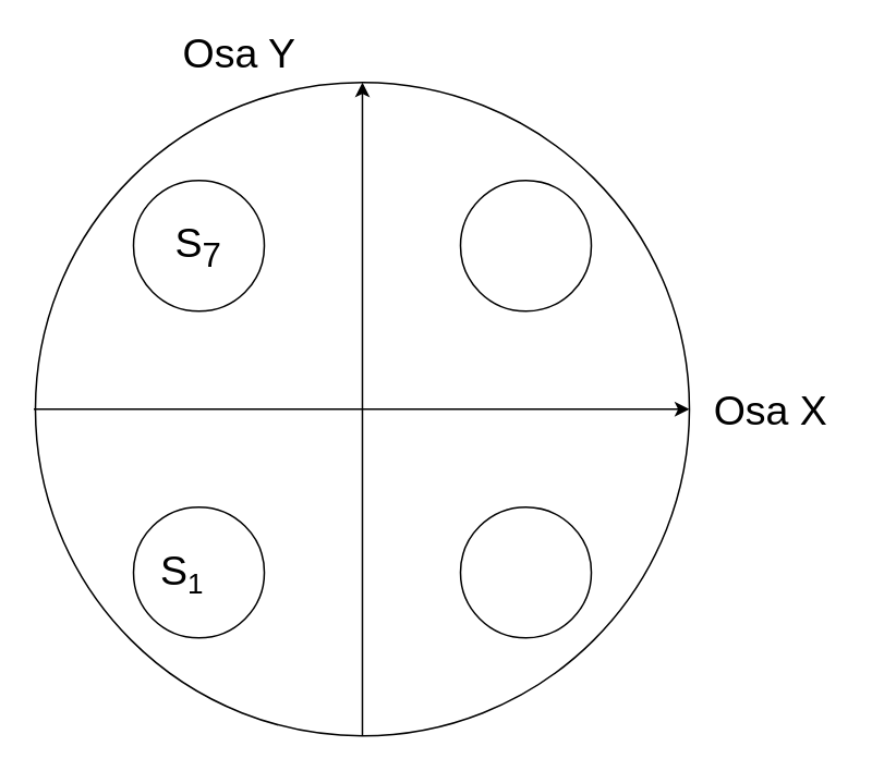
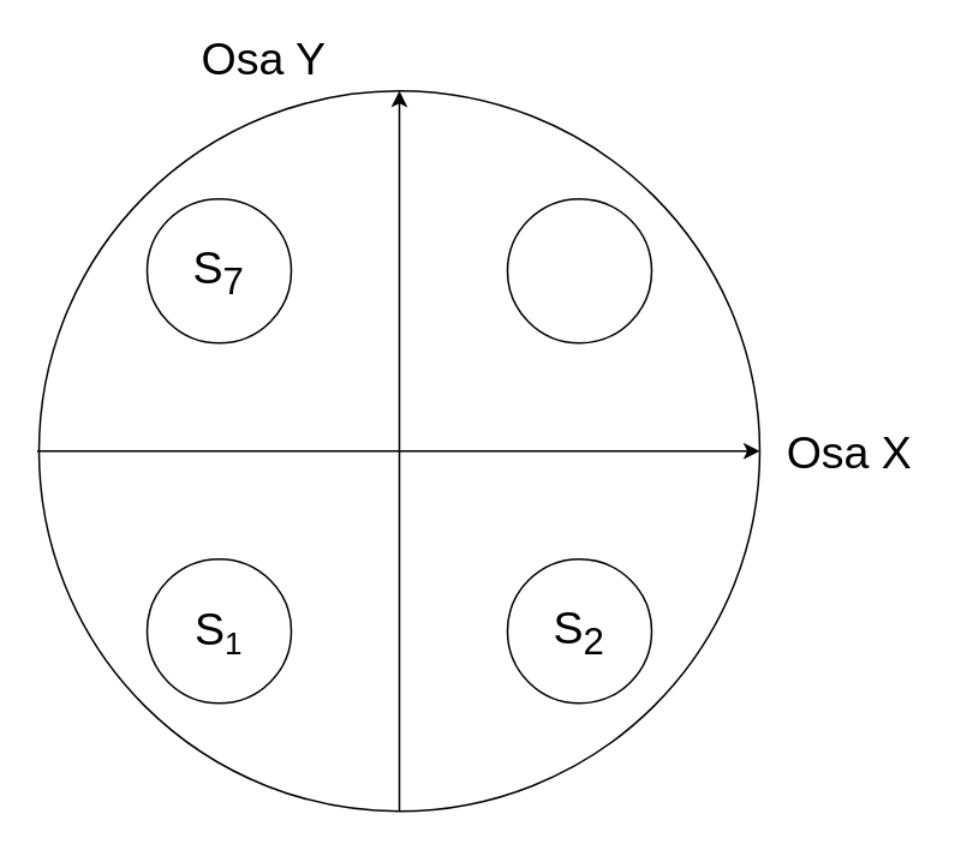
- <mxCell id="10" value="&lt;font style=&quot;font-size: 25px&quot;&gt;S&lt;/font&gt;&lt;font style=&quot;font-size: 20.833px&quot;&gt;&lt;sub&gt;1&lt;/sub&gt;&lt;/font&gt;" style="text;html=1;strokeColor=none;fillColor=none;align=center;verticalAlign=middle;whiteSpace=wrap;rounded=0;" vertex="1" parent="1"><mxGeometry x="91" y="340" width="40" height="20" as="geometry" /></mxCell>
+ <mxCell id="10" value="&lt;font style=&quot;font-size: 25px&quot;&gt;S&lt;/font&gt;&lt;font style=&quot;font-size: 20.833px&quot;&gt;&lt;sub&gt;1&lt;/sub&gt;&lt;/font&gt;" style="text;html=1;strokeColor=none;fillColor=none;align=center;verticalAlign=middle;whiteSpace=wrap;rounded=0;" vertex="1" parent="1"><mxGeometry x="101" y="340" width="40" height="20" as="geometry" /></mxCell>
+ <mxCell id="11" value="&lt;font style=&quot;font-size: 25px&quot;&gt;S&lt;sub&gt;2&lt;/sub&gt;&lt;/font&gt;" style="text;html=1;strokeColor=none;fillColor=none;align=center;verticalAlign=middle;whiteSpace=wrap;rounded=0;" vertex="1" parent="1"><mxGeometry x="301" y="340" width="40" height="20" as="geometry" /></mxCell>
